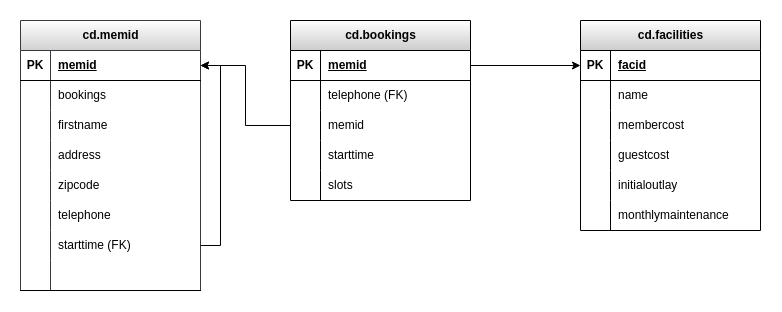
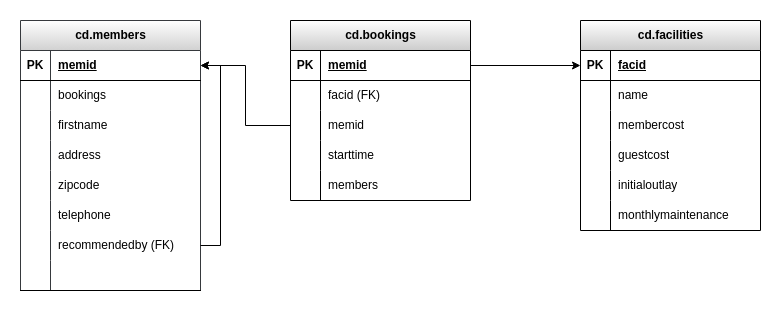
- <mxCell id="2" value="cd.memid" style="shape=table;startSize=30;container=1;collapsible=1;childLayout=tableLayout;fixedRows=1;rowLines=0;fontStyle=1;align=center;resizeLast=1;html=1;fillColor=default;strokeColor=#36393d;gradientColor=#D1D1D1;" vertex="1" parent="1"><mxGeometry y="20" width="180" height="270" as="geometry" x="20" /></mxCell>
+ <mxCell id="2" value="cd.members" style="shape=table;startSize=30;container=1;collapsible=1;childLayout=tableLayout;fixedRows=1;rowLines=0;fontStyle=1;align=center;resizeLast=1;html=1;fillColor=default;strokeColor=#36393d;gradientColor=#D1D1D1;" vertex="1" parent="1"><mxGeometry y="20" width="180" height="270" as="geometry" x="20" /></mxCell>
- <mxCell id="33" value="telephone (FK)" style="shape=partialRectangle;connectable=0;fillColor=none;top=0;left=0;bottom=0;right=0;align=left;spacingLeft=6;overflow=hidden;whiteSpace=wrap;html=1;" vertex="1" parent="31"><mxGeometry x="30" width="150" height="30" as="geometry"><mxRectangle width="150" height="30" as="alternateBounds" /></mxGeometry></mxCell>
+ <mxCell id="33" value="facid (FK)" style="shape=partialRectangle;connectable=0;fillColor=none;top=0;left=0;bottom=0;right=0;align=left;spacingLeft=6;overflow=hidden;whiteSpace=wrap;html=1;" vertex="1" parent="31"><mxGeometry x="30" width="150" height="30" as="geometry"><mxRectangle width="150" height="30" as="alternateBounds" /></mxGeometry></mxCell>
- <mxCell id="42" value="slots" style="shape=partialRectangle;connectable=0;fillColor=none;top=0;left=0;bottom=0;right=0;align=left;spacingLeft=6;overflow=hidden;whiteSpace=wrap;html=1;" vertex="1" parent="40"><mxGeometry x="30" width="150" height="30" as="geometry"><mxRectangle width="150" height="30" as="alternateBounds" /></mxGeometry></mxCell>
+ <mxCell id="42" value="members" style="shape=partialRectangle;connectable=0;fillColor=none;top=0;left=0;bottom=0;right=0;align=left;spacingLeft=6;overflow=hidden;whiteSpace=wrap;html=1;" vertex="1" parent="40"><mxGeometry x="30" width="150" height="30" as="geometry"><mxRectangle width="150" height="30" as="alternateBounds" /></mxGeometry></mxCell>
- <mxCell id="23" value="starttime (FK)" style="shape=partialRectangle;connectable=0;fillColor=none;top=0;left=0;bottom=0;right=0;align=left;spacingLeft=6;overflow=hidden;whiteSpace=wrap;html=1;" vertex="1" parent="21"><mxGeometry x="30" width="150" height="30" as="geometry"><mxRectangle width="150" height="30" as="alternateBounds" /></mxGeometry></mxCell>
+ <mxCell id="23" value="recommendedby (FK)" style="shape=partialRectangle;connectable=0;fillColor=none;top=0;left=0;bottom=0;right=0;align=left;spacingLeft=6;overflow=hidden;whiteSpace=wrap;html=1;" vertex="1" parent="21"><mxGeometry x="30" width="150" height="30" as="geometry"><mxRectangle width="150" height="30" as="alternateBounds" /></mxGeometry></mxCell>
